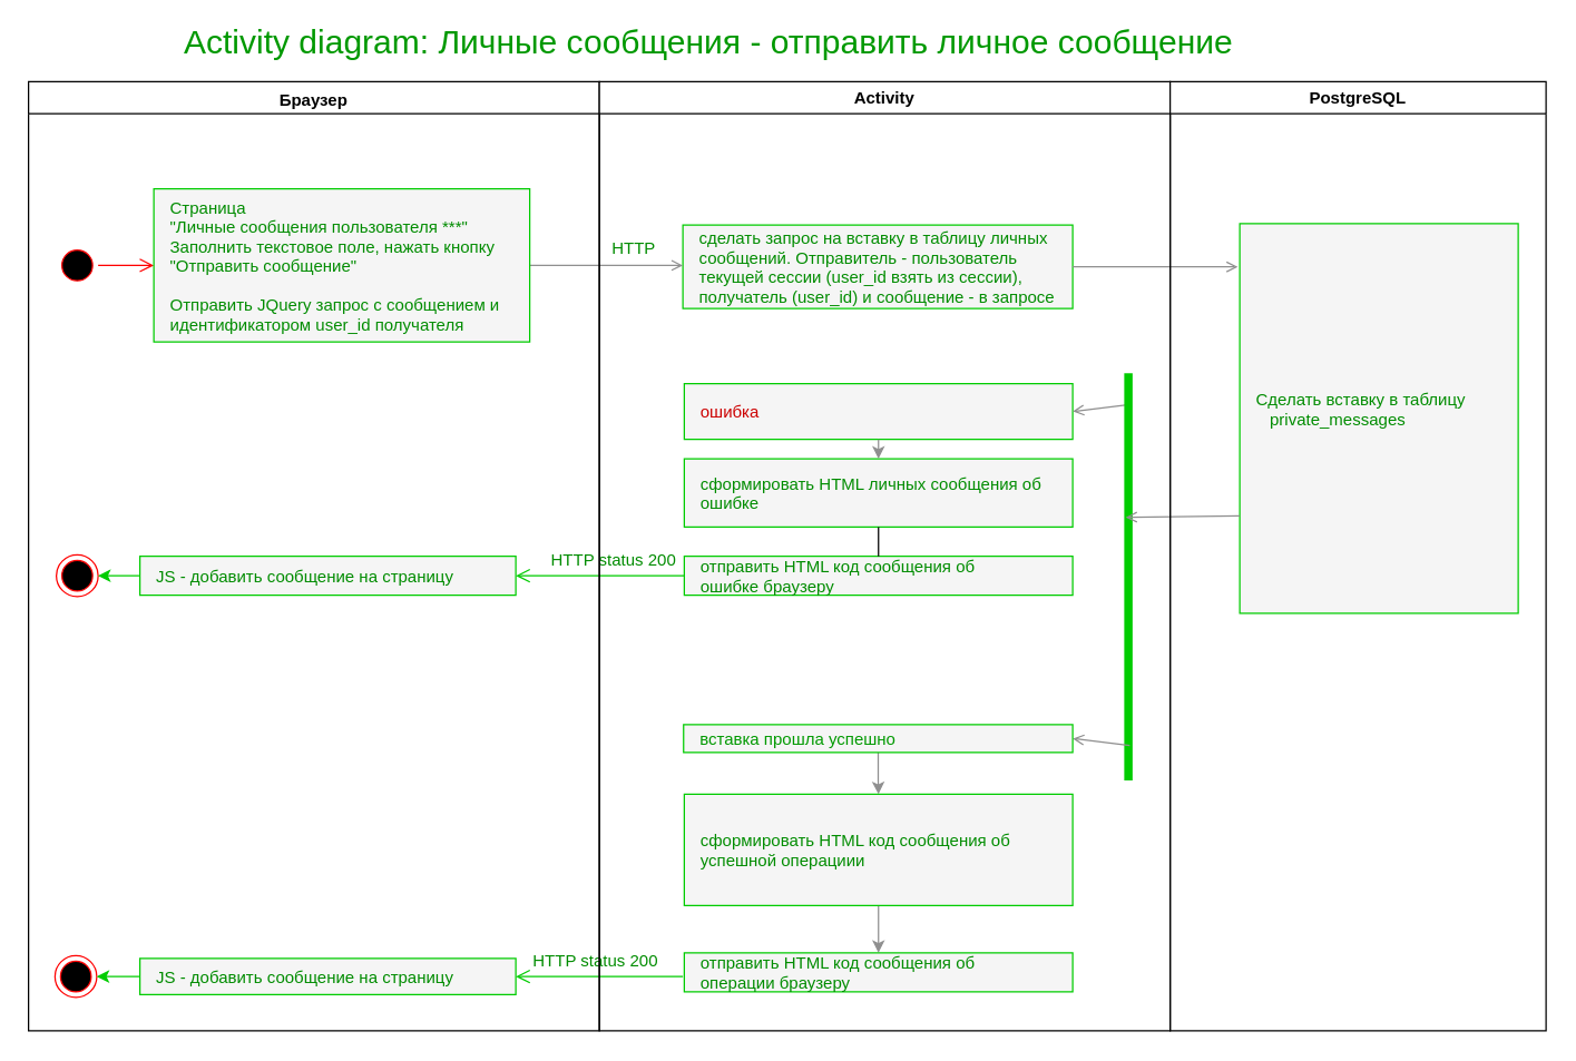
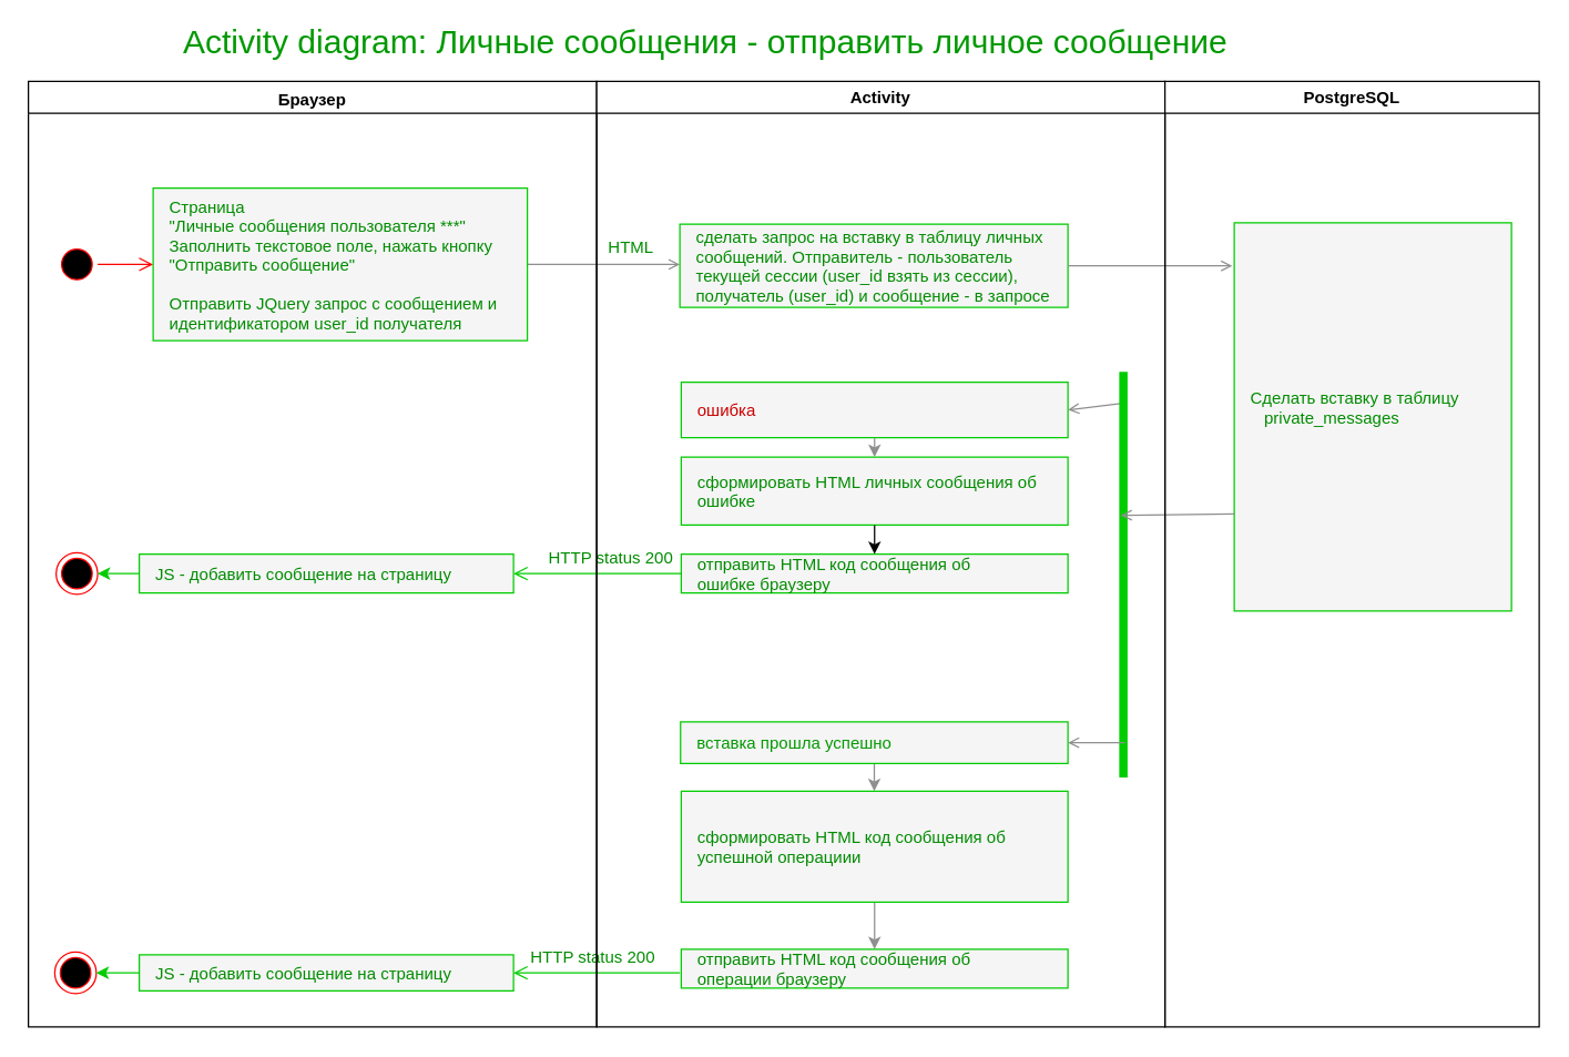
- <mxCell id="31" value="HTTP" style="text;html=1;fillColor=none;align=center;verticalAlign=middle;whiteSpace=wrap;rounded=0;fontColor=#008C00;container=0;" parent="1" vertex="1"><mxGeometry x="430" y="168" width="50" height="20" as="geometry" /></mxCell>
+ <mxCell id="31" value="HTML" style="text;html=1;fillColor=none;align=center;verticalAlign=middle;whiteSpace=wrap;rounded=0;fontColor=#008C00;container=0;" parent="1" vertex="1"><mxGeometry x="430" y="168" width="50" height="20" as="geometry" /></mxCell>
- <mxCell id="37" value="" style="endArrow=none;html=1;exitX=0.5;exitY=1;exitDx=0;exitDy=0;" parent="1" source="33" target="10" edge="1"><mxGeometry width="50" height="50" relative="1" as="geometry"><mxPoint x="670" y="330" as="sourcePoint" /><mxPoint x="720" y="280" as="targetPoint" /></mxGeometry></mxCell>
+ <mxCell id="37" value="" style="endArrow=classic;html=1;exitX=0.5;exitY=1;exitDx=0;exitDy=0;" parent="1" source="33" target="10" edge="1"><mxGeometry width="50" height="50" relative="1" as="geometry"><mxPoint x="670" y="330" as="sourcePoint" /><mxPoint x="720" y="280" as="targetPoint" /></mxGeometry></mxCell>
- <mxCell id="34" value="вставка прошла успешно" style="align=left;spacingLeft=10;fillColor=#f5f5f5;strokeColor=#00CC00;container=0;fontColor=#009900;" parent="32" vertex="1"><mxGeometry x="60.5" y="462" width="279.5" height="20" as="geometry" /></mxCell>
+ <mxCell id="34" value="вставка прошла успешно" style="align=left;spacingLeft=10;fillColor=#f5f5f5;strokeColor=#00CC00;container=0;fontColor=#009900;" parent="32" vertex="1"><mxGeometry x="60.5" y="462" width="279.5" height="30" as="geometry" /></mxCell>
